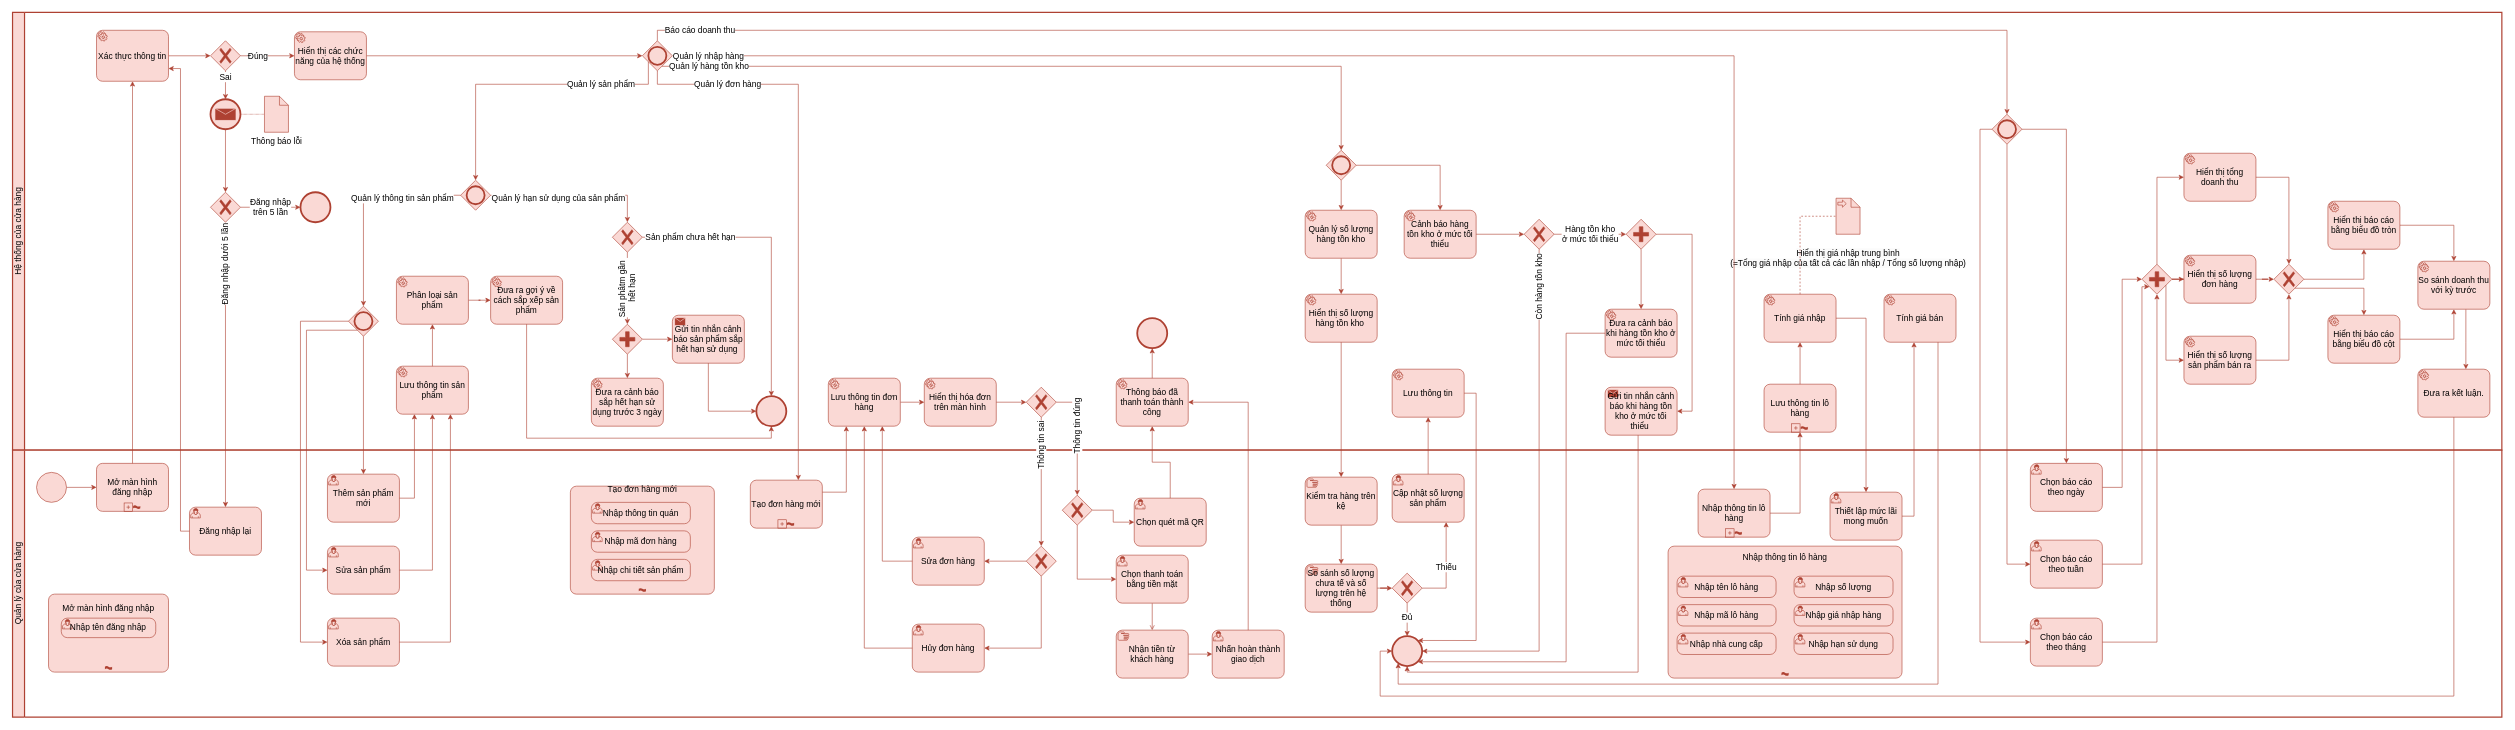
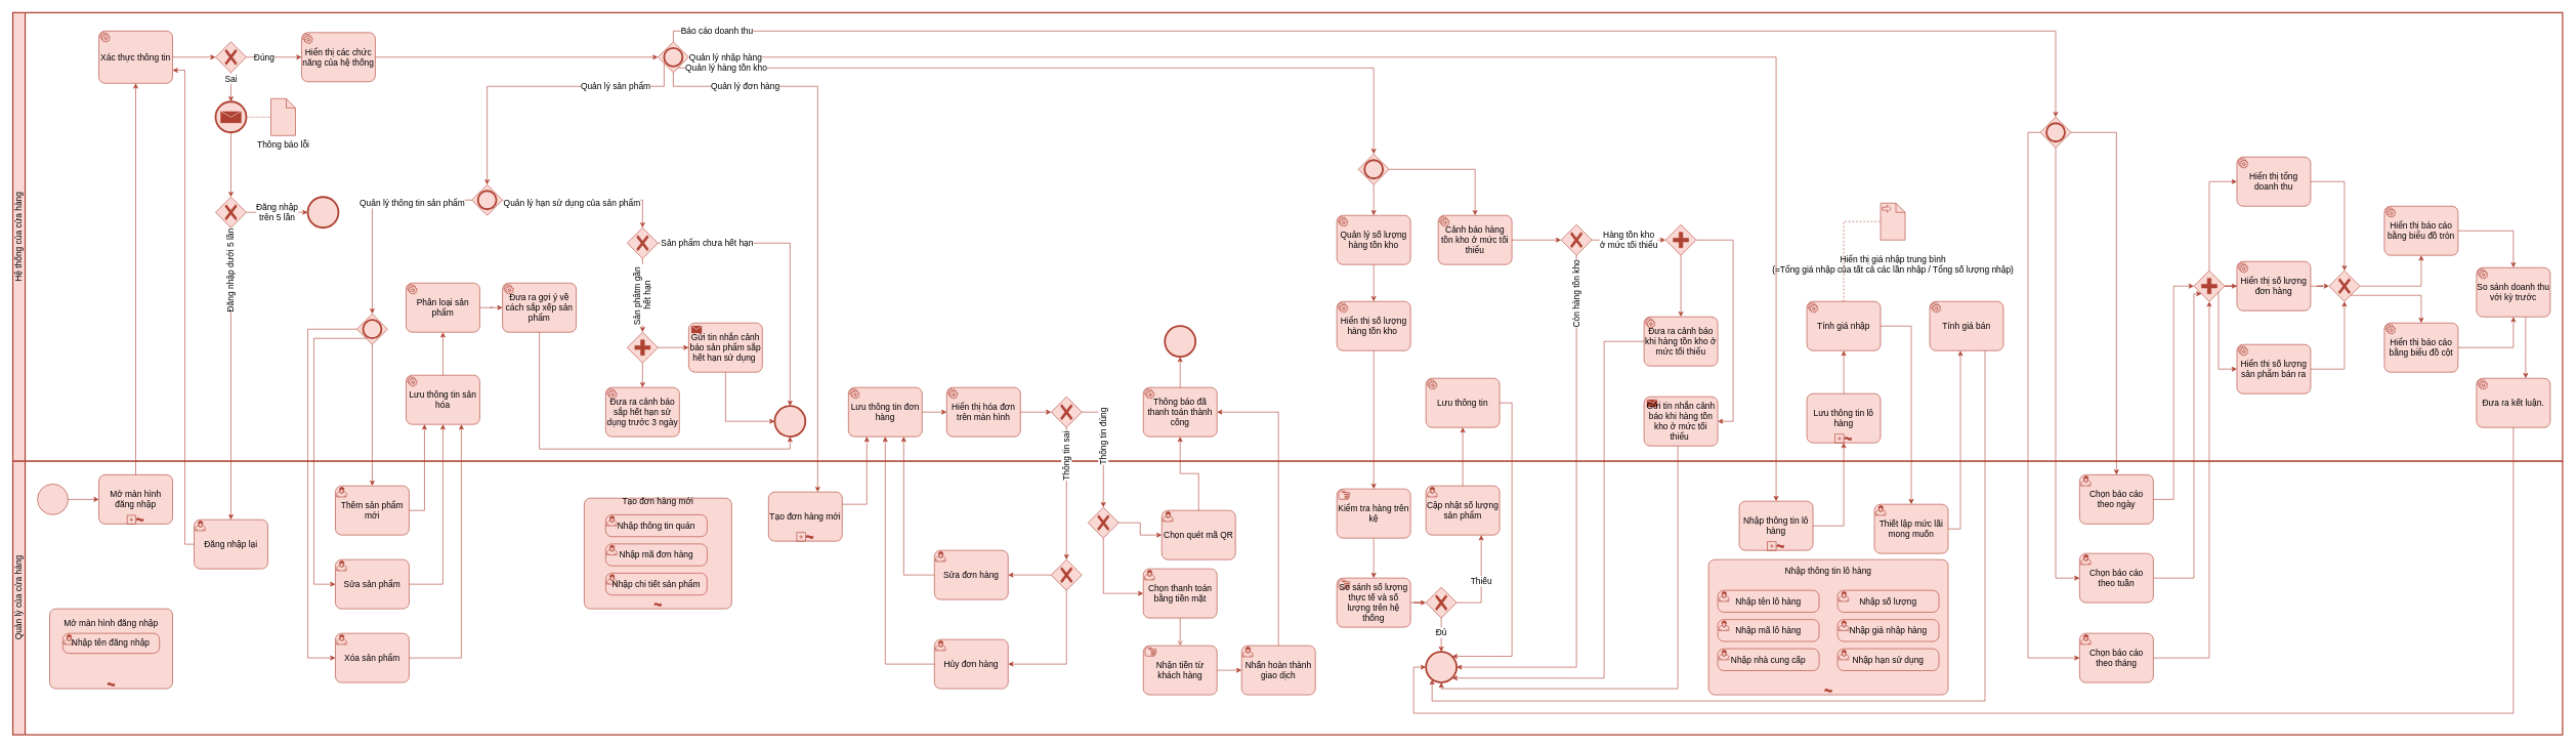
- <mxCell id="24" value="Lưu thông tin sản phẩm" style="points=[[0.25,0,0],[0.5,0,0],[0.75,0,0],[1,0.25,0],[1,0.5,0],[1,0.75,0],[0.75,1,0],[0.5,1,0],[0.25,1,0],[0,0.75,0],[0,0.5,0],[0,0.25,0]];shape=mxgraph.bpmn.task;whiteSpace=wrap;rectStyle=rounded;size=10;html=1;container=1;expand=0;collapsible=0;taskMarker=service;fontSize=14;fillColor=#fad9d5;strokeColor=#ae4132;" parent="2" vertex="1"><mxGeometry x="640" y="590" width="120" height="80" as="geometry" /></mxCell>
+ <mxCell id="24" value="Lưu thông tin sản hóa" style="points=[[0.25,0,0],[0.5,0,0],[0.75,0,0],[1,0.25,0],[1,0.5,0],[1,0.75,0],[0.75,1,0],[0.5,1,0],[0.25,1,0],[0,0.75,0],[0,0.5,0],[0,0.25,0]];shape=mxgraph.bpmn.task;whiteSpace=wrap;rectStyle=rounded;size=10;html=1;container=1;expand=0;collapsible=0;taskMarker=service;fontSize=14;fillColor=#fad9d5;strokeColor=#ae4132;" parent="2" vertex="1"><mxGeometry x="640" y="590" width="120" height="80" as="geometry" /></mxCell>
- <mxCell id="113" value="So sánh số lượng chưa tế và số lượng trên hệ thống" style="points=[[0.25,0,0],[0.5,0,0],[0.75,0,0],[1,0.25,0],[1,0.5,0],[1,0.75,0],[0.75,1,0],[0.5,1,0],[0.25,1,0],[0,0.75,0],[0,0.5,0],[0,0.25,0]];shape=mxgraph.bpmn.task;whiteSpace=wrap;rectStyle=rounded;size=10;html=1;container=1;expand=0;collapsible=0;taskMarker=manual;fontSize=14;fillColor=#fad9d5;strokeColor=#ae4132;" parent="92" vertex="1"><mxGeometry x="2155" y="190" width="120" height="80" as="geometry" /></mxCell>
+ <mxCell id="113" value="So sánh số lượng thực tế và số lượng trên hệ thống" style="points=[[0.25,0,0],[0.5,0,0],[0.75,0,0],[1,0.25,0],[1,0.5,0],[1,0.75,0],[0.75,1,0],[0.5,1,0],[0.25,1,0],[0,0.75,0],[0,0.5,0],[0,0.25,0]];shape=mxgraph.bpmn.task;whiteSpace=wrap;rectStyle=rounded;size=10;html=1;container=1;expand=0;collapsible=0;taskMarker=manual;fontSize=14;fillColor=#fad9d5;strokeColor=#ae4132;" parent="92" vertex="1"><mxGeometry x="2155" y="190" width="120" height="80" as="geometry" /></mxCell>
